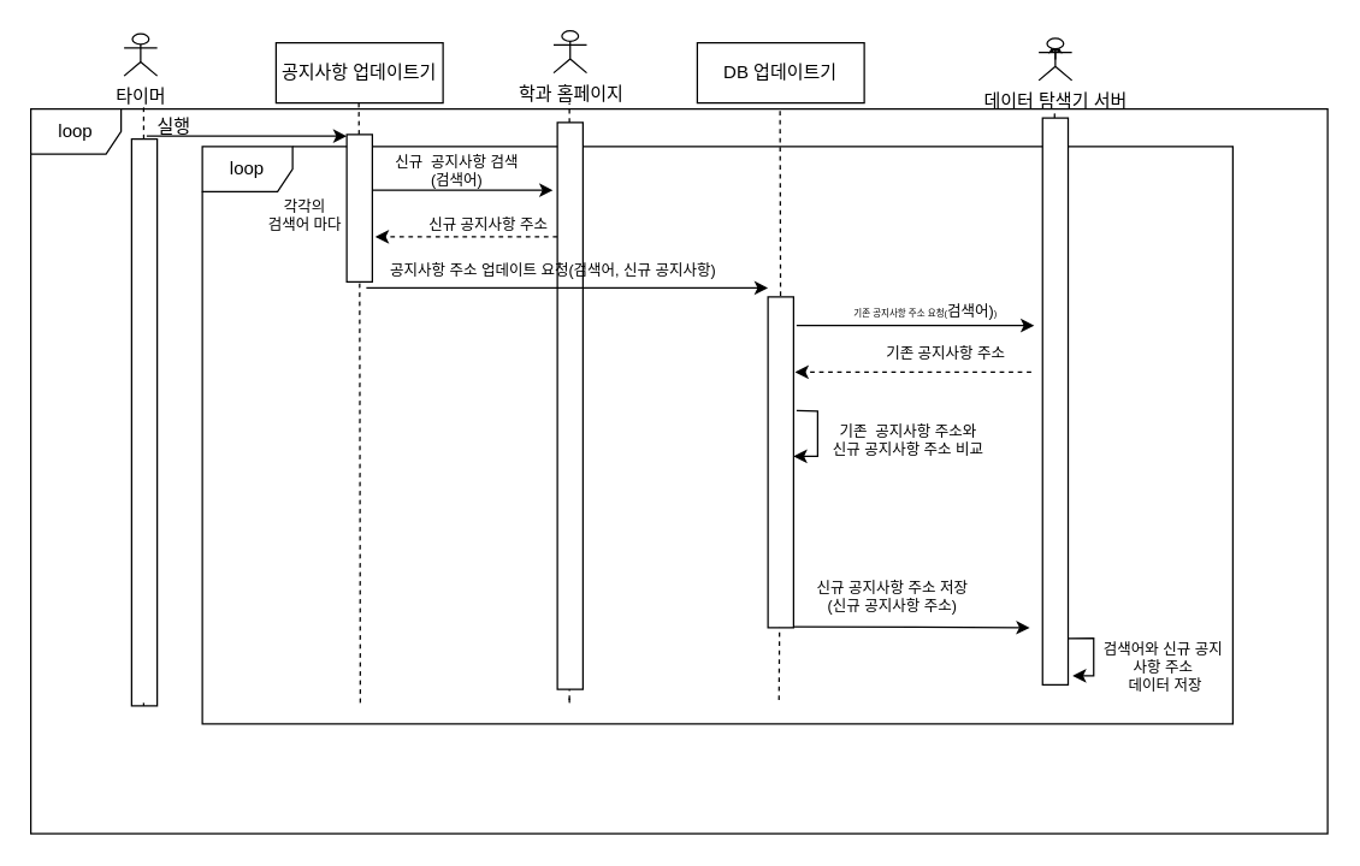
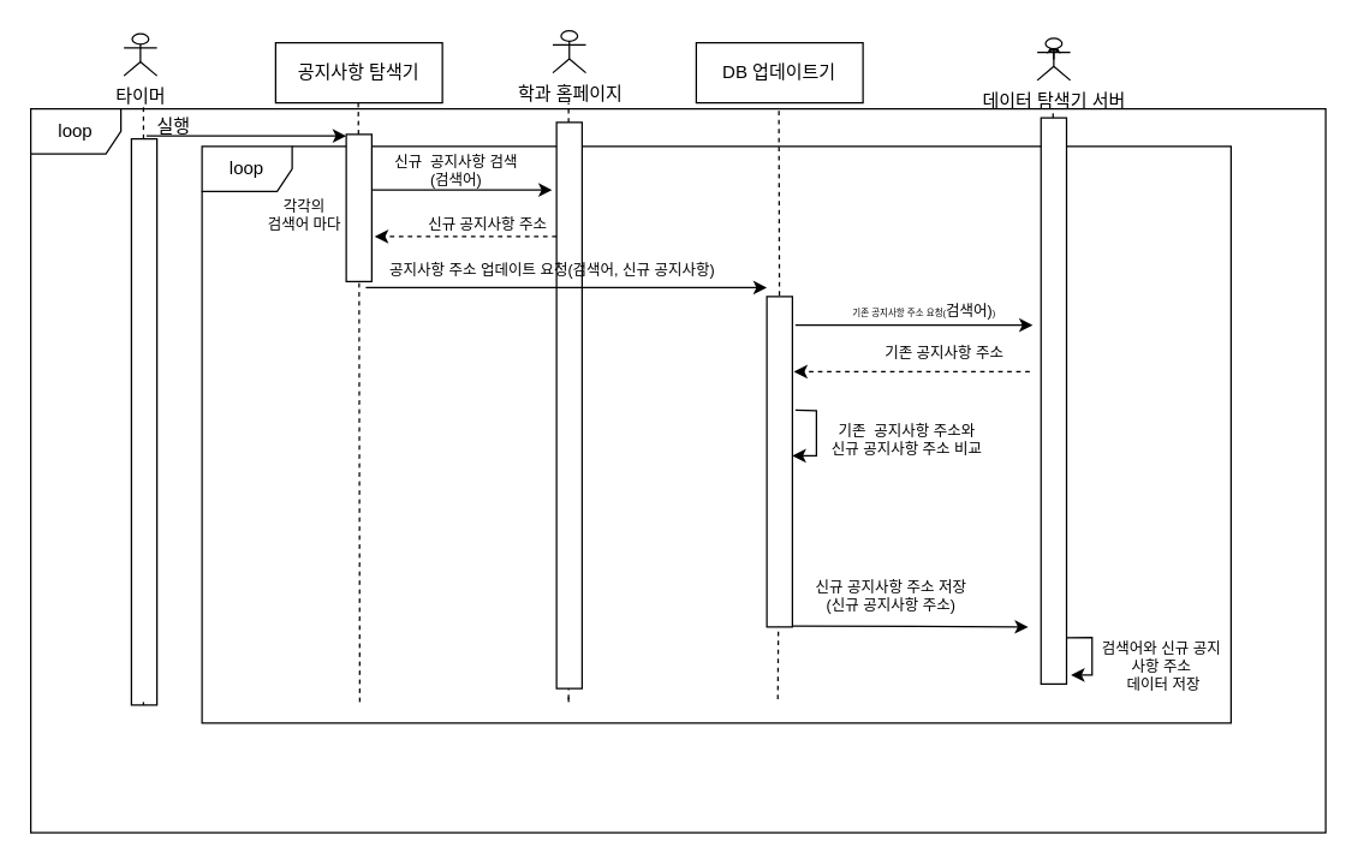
- <mxCell id="8" value="공지사항 업데이트기" style="rounded=0;whiteSpace=wrap;html=1;" parent="1" vertex="1"><mxGeometry x="183" y="28" width="111" height="40" as="geometry" /></mxCell>
+ <mxCell id="8" value="공지사항 탐색기" style="rounded=0;whiteSpace=wrap;html=1;" parent="1" vertex="1"><mxGeometry x="183" y="28" width="111" height="40" as="geometry" /></mxCell>
